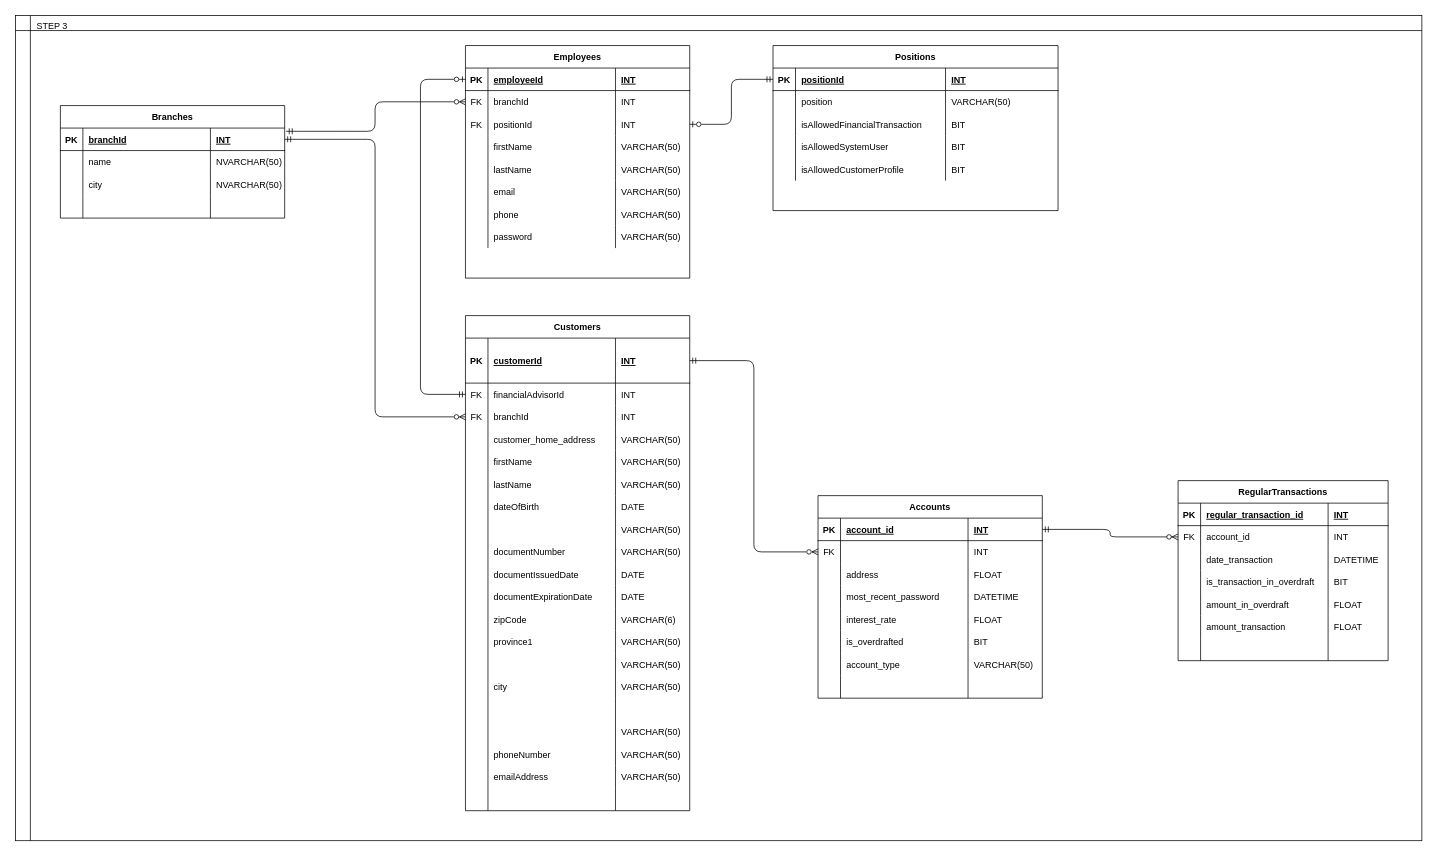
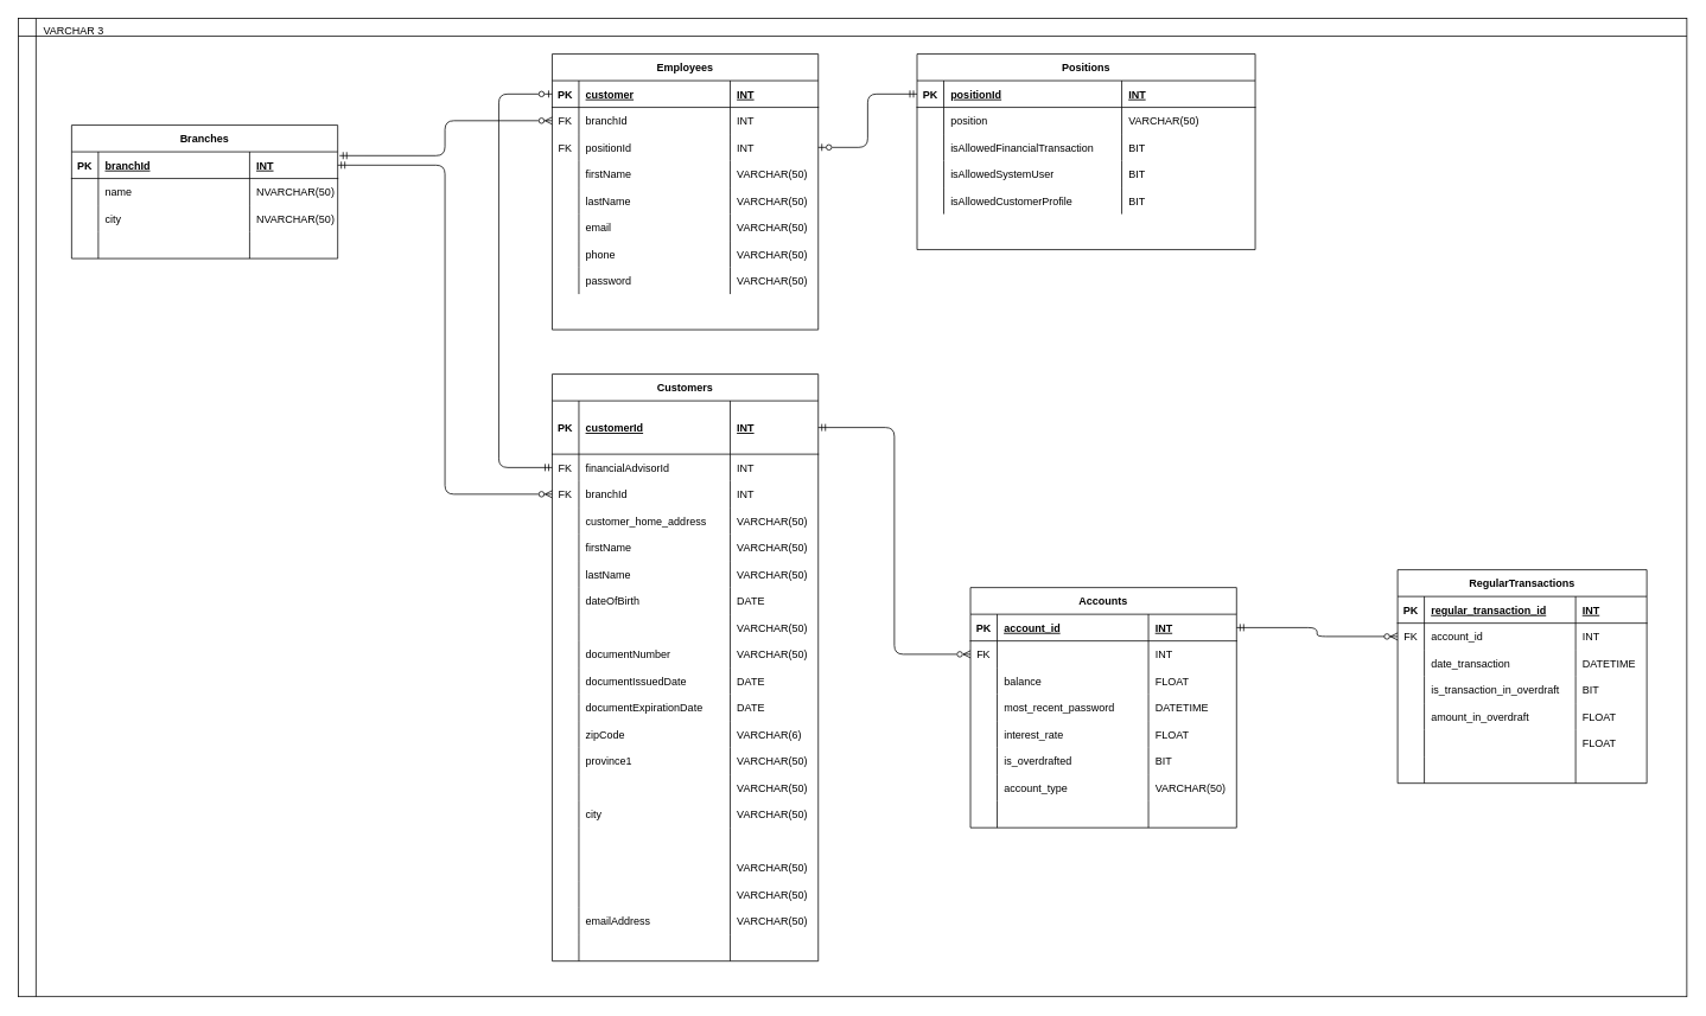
- <mxCell id="2" value="&lt;span style=&quot;white-space: pre;&quot;&gt;&#09;&lt;/span&gt;STEP 3" style="shape=internalStorage;whiteSpace=wrap;html=1;backgroundOutline=1;align=left;verticalAlign=top;movable=0;resizable=0;rotatable=0;deletable=0;editable=0;locked=1;connectable=0;fixedWidth=0;" parent="1" vertex="1"><mxGeometry x="20" y="20" width="1875" height="1100" as="geometry" /></mxCell>
+ <mxCell id="2" value="&lt;span style=&quot;white-space: pre;&quot;&gt;&#09;&lt;/span&gt;VARCHAR 3" style="shape=internalStorage;whiteSpace=wrap;html=1;backgroundOutline=1;align=left;verticalAlign=top;movable=0;resizable=0;rotatable=0;deletable=0;editable=0;locked=1;connectable=0;fixedWidth=0;" parent="1" vertex="1"><mxGeometry x="20" y="20" width="1875" height="1100" as="geometry" /></mxCell>
- <mxCell id="38" value="employeeId" style="shape=partialRectangle;overflow=hidden;connectable=0;fillColor=none;top=0;left=0;bottom=0;right=0;align=left;spacingLeft=6;fontStyle=5;" parent="36" vertex="1"><mxGeometry x="30" width="170" height="30" as="geometry"><mxRectangle width="170" height="30" as="alternateBounds" /></mxGeometry></mxCell>
+ <mxCell id="38" value="customer" style="shape=partialRectangle;overflow=hidden;connectable=0;fillColor=none;top=0;left=0;bottom=0;right=0;align=left;spacingLeft=6;fontStyle=5;" parent="36" vertex="1"><mxGeometry x="30" width="170" height="30" as="geometry"><mxRectangle width="170" height="30" as="alternateBounds" /></mxGeometry></mxCell>
- <mxCell id="13" value="address" style="shape=partialRectangle;overflow=hidden;connectable=0;fillColor=none;top=0;left=0;bottom=0;right=0;align=left;spacingLeft=6;" parent="11" vertex="1"><mxGeometry x="30" width="170" height="30" as="geometry"><mxRectangle width="170" height="30" as="alternateBounds" /></mxGeometry></mxCell>
+ <mxCell id="13" value="balance" style="shape=partialRectangle;overflow=hidden;connectable=0;fillColor=none;top=0;left=0;bottom=0;right=0;align=left;spacingLeft=6;" parent="11" vertex="1"><mxGeometry x="30" width="170" height="30" as="geometry"><mxRectangle width="170" height="30" as="alternateBounds" /></mxGeometry></mxCell>
- <mxCell id="184" value="amount_transaction" style="shape=partialRectangle;overflow=hidden;connectable=0;fillColor=none;top=0;left=0;bottom=0;right=0;align=left;spacingLeft=6;" parent="182" vertex="1"><mxGeometry x="30" width="170" height="30" as="geometry"><mxRectangle width="170" height="30" as="alternateBounds" /></mxGeometry></mxCell>
- <mxCell id="134" value="phoneNumber" style="shape=partialRectangle;overflow=hidden;connectable=0;fillColor=none;top=0;left=0;bottom=0;right=0;align=left;spacingLeft=6;" vertex="1" parent="132"><mxGeometry x="30" width="170" height="30" as="geometry"><mxRectangle width="170" height="30" as="alternateBounds" /></mxGeometry></mxCell>
